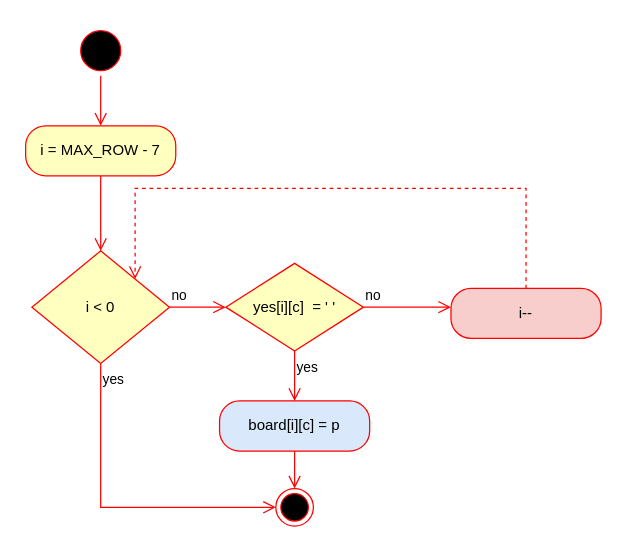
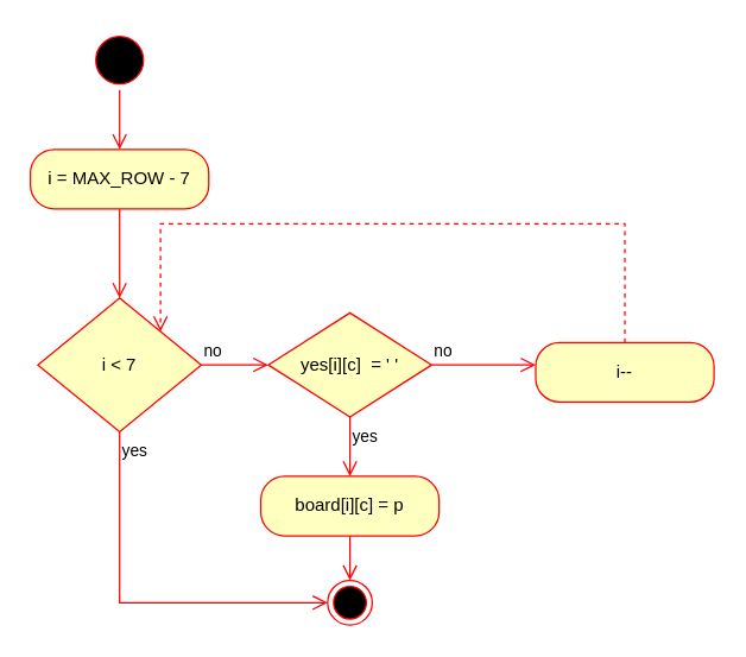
- <mxCell id="6" value="i &amp;lt; 0" style="rhombus;whiteSpace=wrap;html=1;fillColor=#ffffc0;strokeColor=#ff0000;" parent="1" vertex="1"><mxGeometry x="25" y="200" width="110" height="90" as="geometry" /></mxCell>
+ <mxCell id="6" value="i &amp;lt; 7" style="rhombus;whiteSpace=wrap;html=1;fillColor=#ffffc0;strokeColor=#ff0000;" parent="1" vertex="1"><mxGeometry x="25" y="200" width="110" height="90" as="geometry" /></mxCell>
- <mxCell id="15" value="i--" style="rounded=1;whiteSpace=wrap;html=1;arcSize=40;fontColor=#000000;fillColor=#f8cecc;strokeColor=#ff0000;" parent="1" vertex="1"><mxGeometry x="360" y="230" width="120" height="40" as="geometry" /></mxCell>
+ <mxCell id="15" value="i--" style="rounded=1;whiteSpace=wrap;html=1;arcSize=40;fontColor=#000000;fillColor=#ffffc0;strokeColor=#ff0000;" parent="1" vertex="1"><mxGeometry x="360" y="230" width="120" height="40" as="geometry" /></mxCell>
- <mxCell id="12" value="board[i][c] = p" style="rounded=1;whiteSpace=wrap;html=1;arcSize=40;fontColor=#000000;fillColor=#dae8fc;strokeColor=#ff0000;" parent="1" vertex="1"><mxGeometry x="175" y="320" width="120" height="40" as="geometry" /></mxCell>
+ <mxCell id="12" value="board[i][c] = p" style="rounded=1;whiteSpace=wrap;html=1;arcSize=40;fontColor=#000000;fillColor=#ffffc0;strokeColor=#ff0000;" parent="1" vertex="1"><mxGeometry x="175" y="320" width="120" height="40" as="geometry" /></mxCell>
